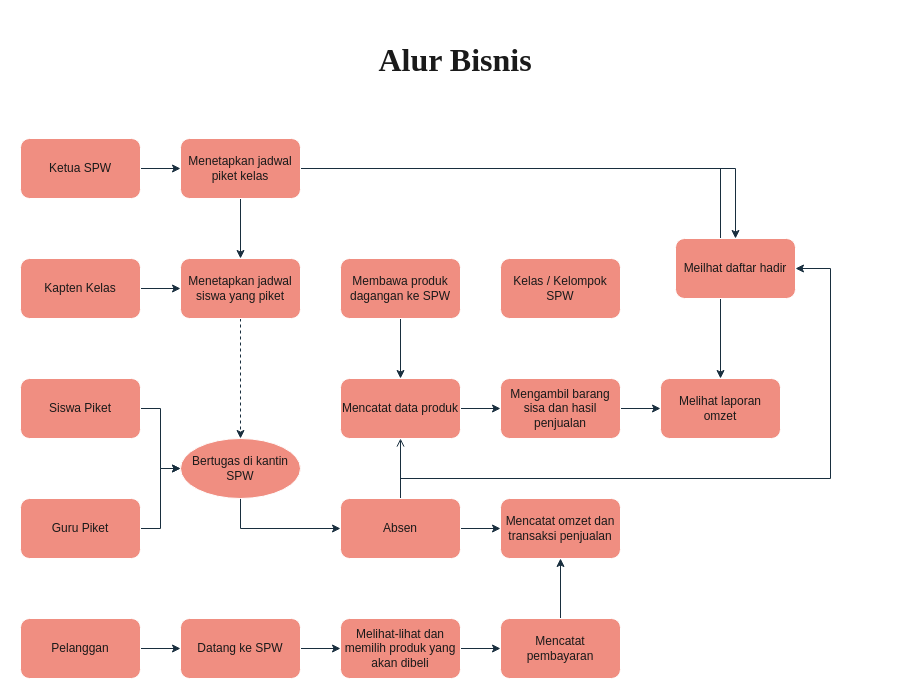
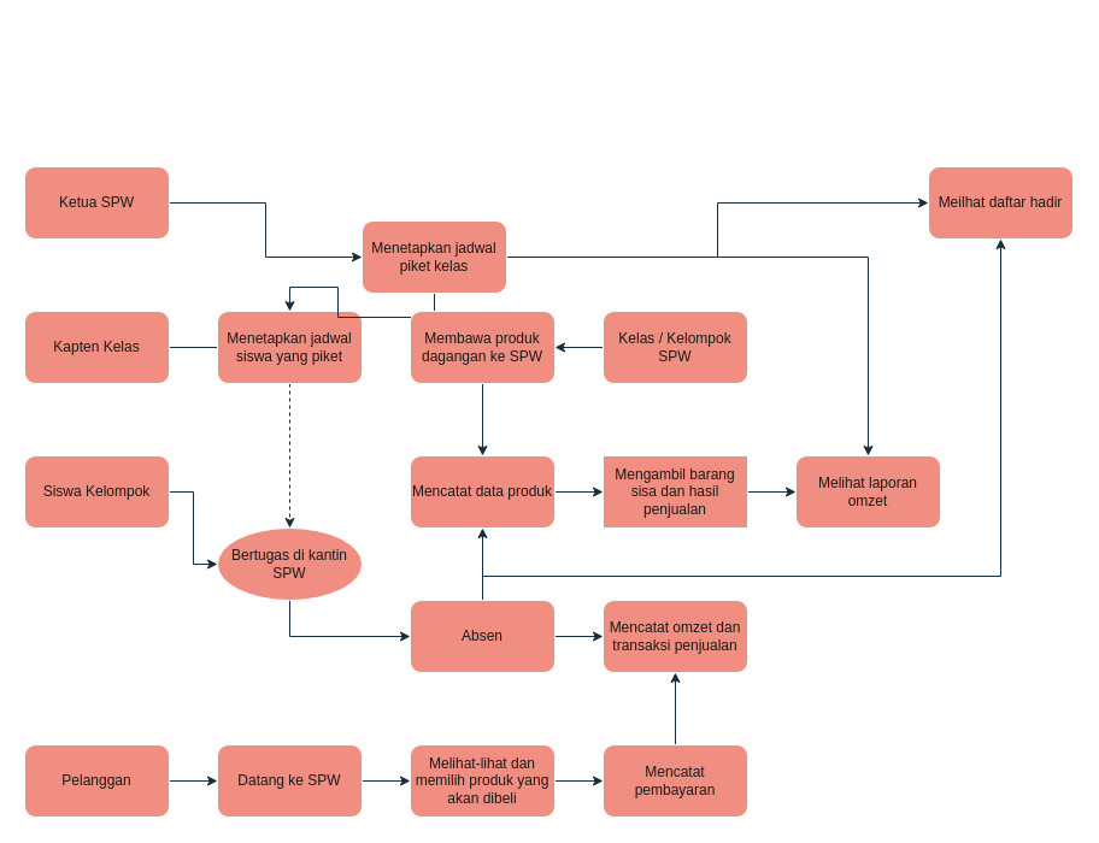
- <mxCell id="2" value="Alur Bisnis" style="text;html=1;align=center;verticalAlign=middle;whiteSpace=wrap;rounded=0;fontColor=#1A1A1A;labelBackgroundColor=none;fontSize=32;fontStyle=1;fontFamily=Tahoma;" vertex="1" parent="1"><mxGeometry x="20" y="20" width="870" height="80" as="geometry" /></mxCell>
- <mxCell id="12" value="Menetapkan jadwal piket kelas" style="whiteSpace=wrap;html=1;fillColor=#F08E81;strokeColor=#FFFFFF;fontColor=#1A1A1A;rounded=1;labelBackgroundColor=none;" vertex="1" parent="1"><mxGeometry x="180" y="138" width="120" height="60" as="geometry" /></mxCell>
+ <mxCell id="12" value="Menetapkan jadwal piket kelas" style="whiteSpace=wrap;html=1;fillColor=#F08E81;strokeColor=#FFFFFF;fontColor=#1A1A1A;rounded=1;labelBackgroundColor=none;" vertex="1" parent="1"><mxGeometry x="300" y="183" width="120" height="60" as="geometry" /></mxCell>
- <mxCell id="41" value="Meilhat daftar hadir" style="whiteSpace=wrap;html=1;fillColor=#F08E81;strokeColor=#FFFFFF;fontColor=#1A1A1A;rounded=1;labelBackgroundColor=none;" vertex="1" parent="1"><mxGeometry x="675" y="238" width="120" height="60" as="geometry" /></mxCell>
+ <mxCell id="41" value="Meilhat daftar hadir" style="whiteSpace=wrap;html=1;fillColor=#F08E81;strokeColor=#FFFFFF;fontColor=#1A1A1A;rounded=1;labelBackgroundColor=none;" vertex="1" parent="1"><mxGeometry x="770" y="138" width="120" height="60" as="geometry" /></mxCell>
- <mxCell id="3" value="" style="edgeStyle=orthogonalEdgeStyle;rounded=0;orthogonalLoop=1;jettySize=auto;html=1;strokeColor=#182E3E;fontColor=#1A1A1A;" edge="1" parent="1" source="4" target="6"><mxGeometry relative="1" as="geometry" /></mxCell>
+ <mxCell id="3" value="" style="edgeStyle=orthogonalEdgeStyle;rounded=0;orthogonalLoop=1;jettySize=auto;html=1;strokeColor=#182E3E;fontColor=#1A1A1A;endArrow=none;" edge="1" parent="1" source="4" target="6"><mxGeometry relative="1" as="geometry" /></mxCell>
+ <mxCell id="21" value="" style="edgeStyle=orthogonalEdgeStyle;rounded=0;orthogonalLoop=1;jettySize=auto;html=1;strokeColor=#182E3E;fontColor=default;labelBackgroundColor=none;" edge="1" parent="1" source="22" target="24"><mxGeometry relative="1" as="geometry" /></mxCell>
- <mxCell id="28" value="Siswa Piket" style="rounded=1;whiteSpace=wrap;html=1;strokeColor=#FFFFFF;fontColor=#1A1A1A;fillColor=#F08E81;labelBackgroundColor=none;" vertex="1" parent="1"><mxGeometry x="20" y="378" width="120" height="60" as="geometry" /></mxCell>
+ <mxCell id="28" value="Siswa Kelompok" style="rounded=1;whiteSpace=wrap;html=1;strokeColor=#FFFFFF;fontColor=#1A1A1A;fillColor=#F08E81;labelBackgroundColor=none;" vertex="1" parent="1"><mxGeometry x="20" y="378" width="120" height="60" as="geometry" /></mxCell>
- <mxCell id="37" value="Mengambil barang sisa dan hasil penjualan" style="whiteSpace=wrap;html=1;fillColor=#F08E81;strokeColor=#FFFFFF;fontColor=#1A1A1A;rounded=1;labelBackgroundColor=none;" vertex="1" parent="1"><mxGeometry x="500" y="378" width="120" height="60" as="geometry" /></mxCell>
+ <mxCell id="37" value="Mengambil barang sisa dan hasil penjualan" style="whiteSpace=wrap;html=1;fillColor=#F08E81;strokeColor=#FFFFFF;fontColor=#1A1A1A;labelBackgroundColor=none;rounded=0;" vertex="1" parent="1"><mxGeometry x="500" y="378" width="120" height="60" as="geometry" /></mxCell>
- <mxCell id="31" style="edgeStyle=orthogonalEdgeStyle;rounded=0;orthogonalLoop=1;jettySize=auto;html=1;strokeColor=#182E3E;fontColor=default;labelBackgroundColor=none;endArrow=open;" edge="1" parent="1" source="34" target="26"><mxGeometry relative="1" as="geometry" /></mxCell>
+ <mxCell id="31" style="edgeStyle=orthogonalEdgeStyle;rounded=0;orthogonalLoop=1;jettySize=auto;html=1;strokeColor=#182E3E;fontColor=default;labelBackgroundColor=none;" edge="1" parent="1" source="34" target="26"><mxGeometry relative="1" as="geometry" /></mxCell>
- <mxCell id="39" style="edgeStyle=orthogonalEdgeStyle;rounded=0;orthogonalLoop=1;jettySize=auto;html=1;strokeColor=#182E3E;fontColor=#1A1A1A;" edge="1" parent="1" source="40" target="30"><mxGeometry relative="1" as="geometry" /></mxCell>
- <mxCell id="40" value="Guru Piket" style="rounded=1;whiteSpace=wrap;html=1;strokeColor=#FFFFFF;fontColor=#1A1A1A;fillColor=#F08E81;labelBackgroundColor=none;" vertex="1" parent="1"><mxGeometry x="20" y="498" width="120" height="60" as="geometry" /></mxCell>
